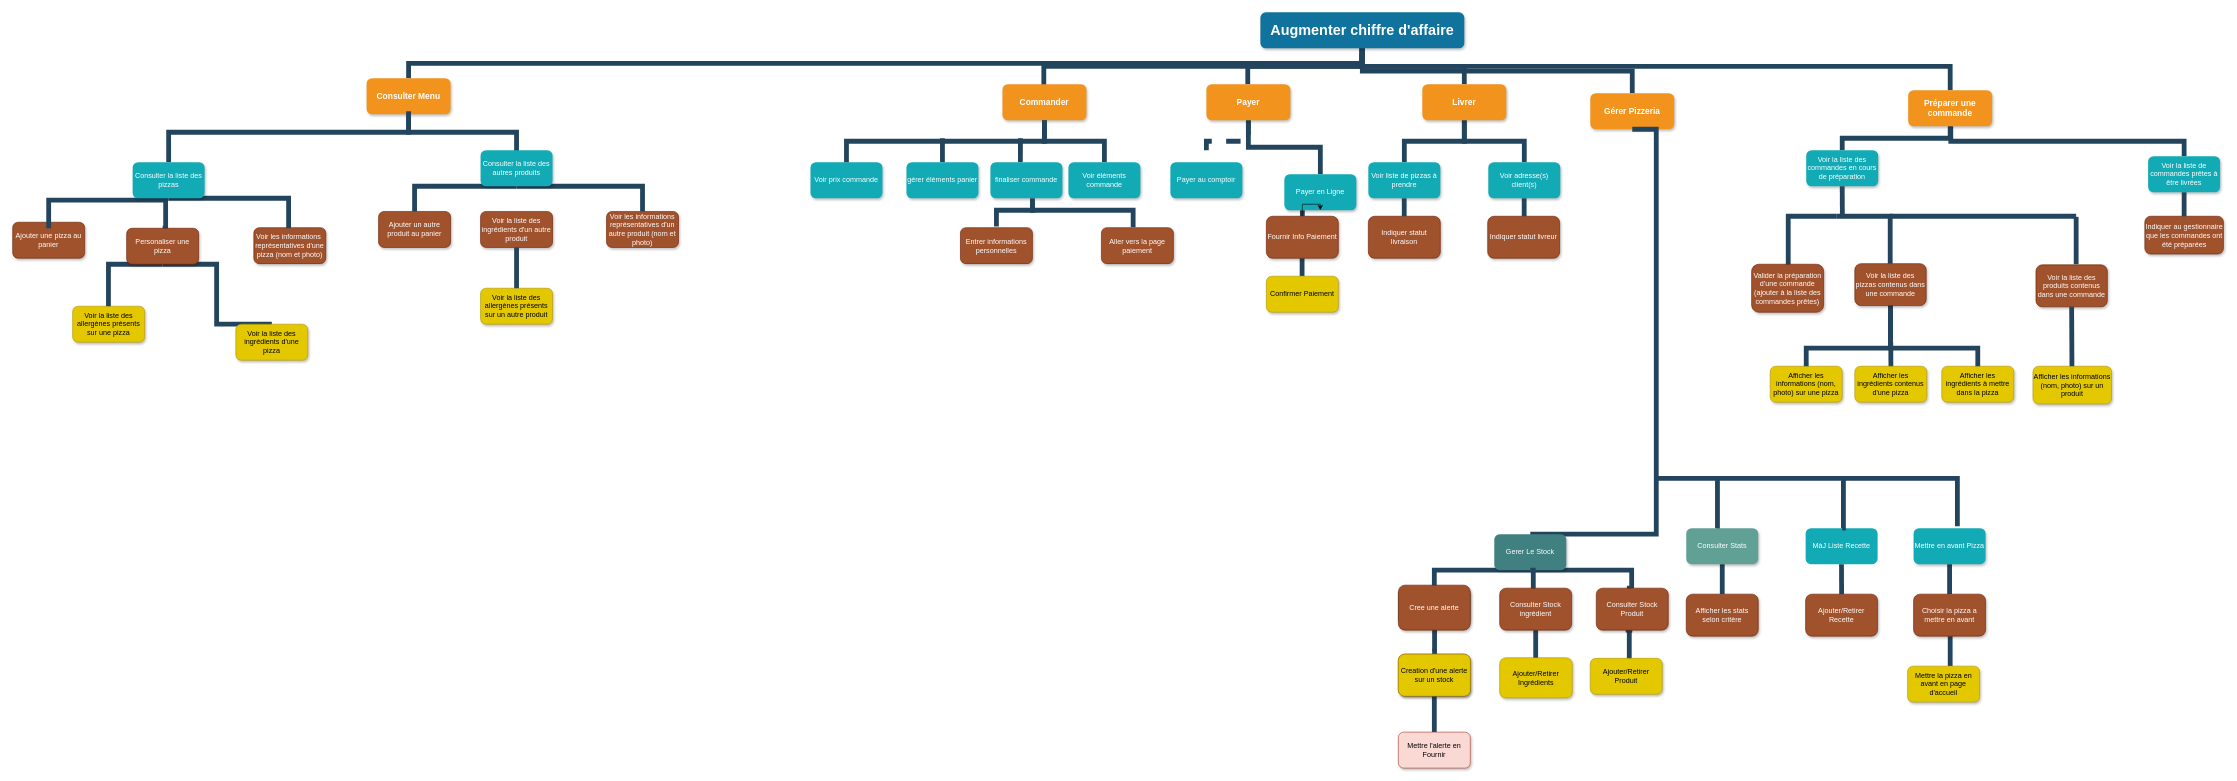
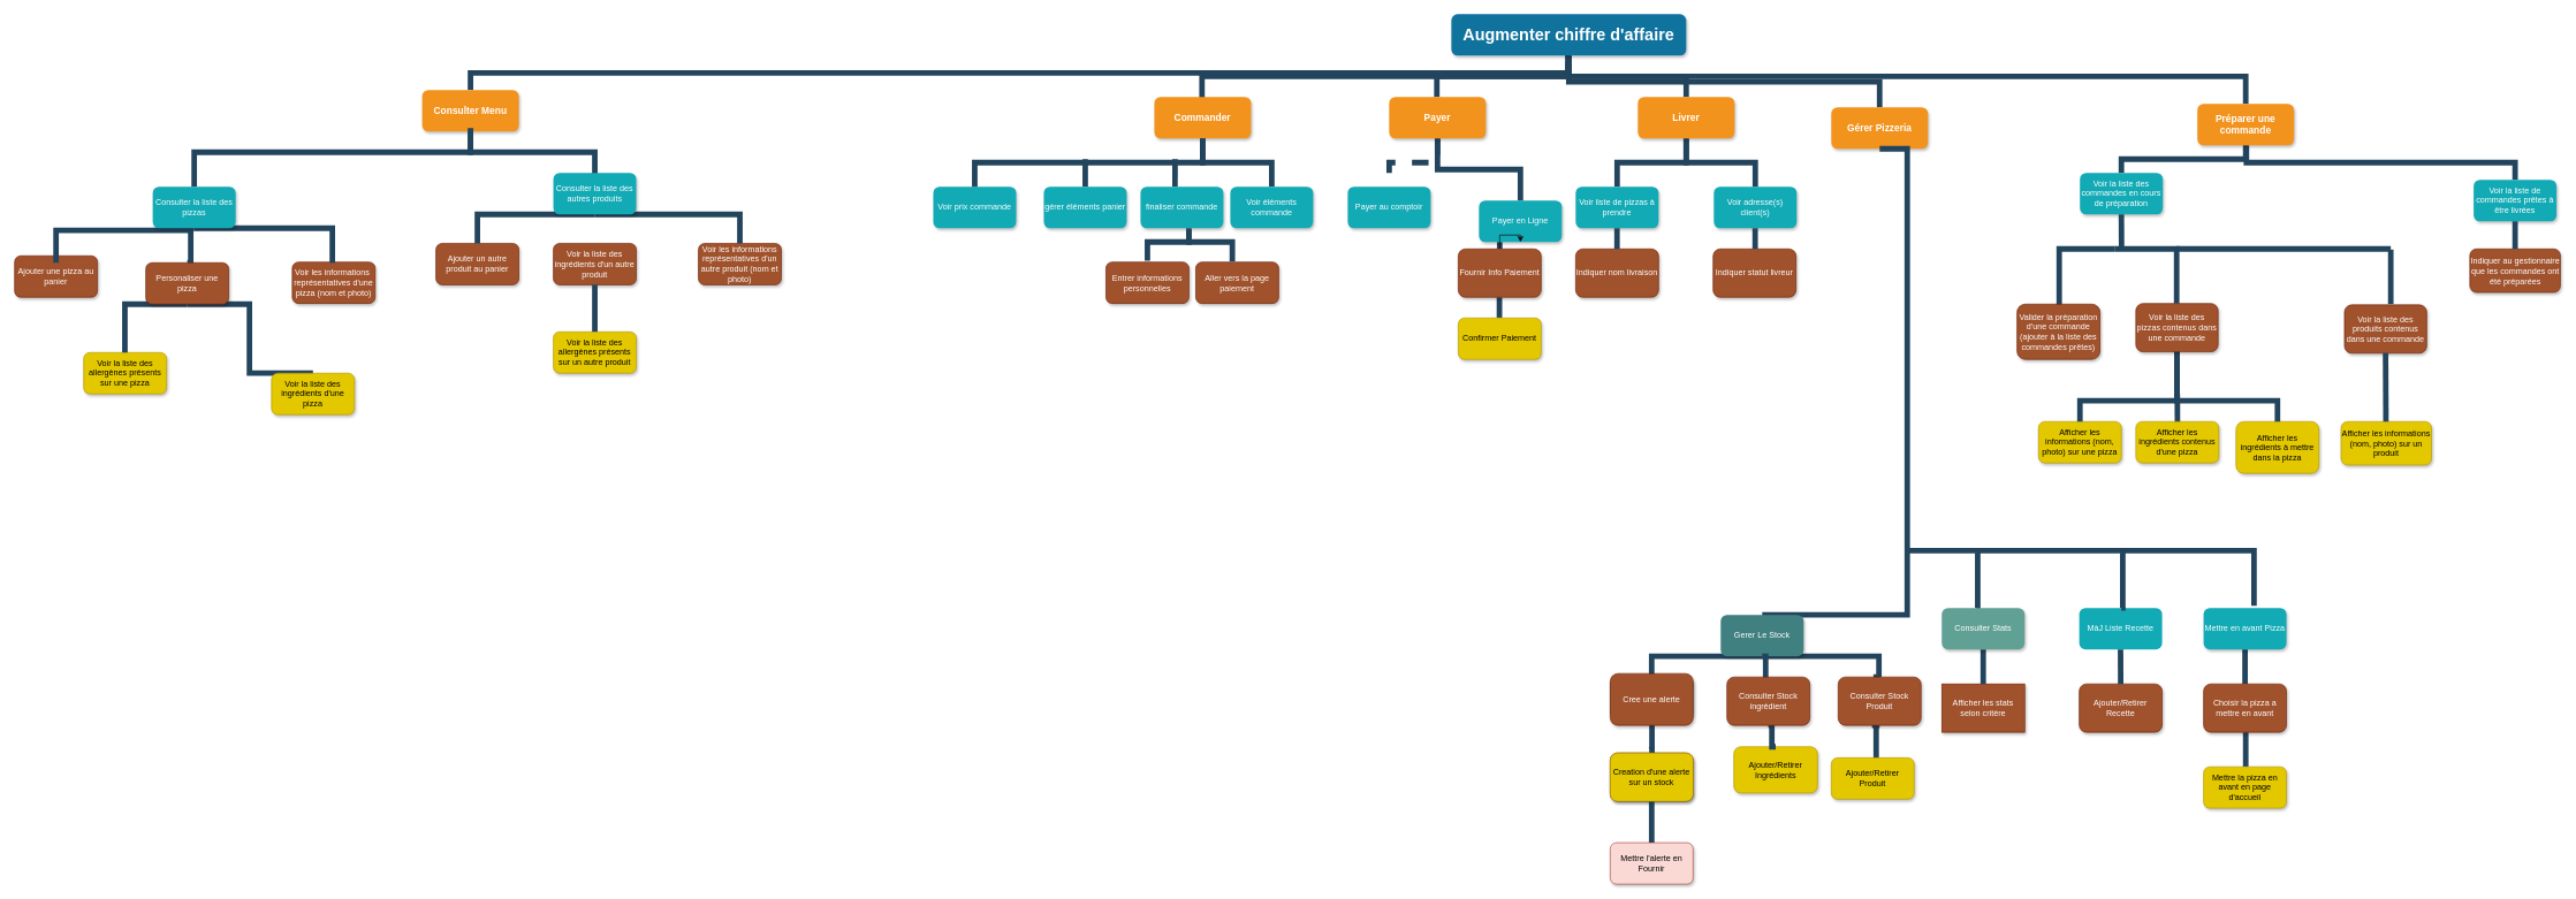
- <mxCell id="91" value="Indiquer statut livraison" style="whiteSpace=wrap;rounded=1;fillColor=#a0522d;strokeColor=#6D1F00;shadow=1;fontStyle=0;fontColor=#ffffff;" vertex="1" parent="1"><mxGeometry x="2280" y="360" width="120" height="70" as="geometry" /></mxCell>
+ <mxCell id="91" value="Indiquer nom livraison" style="whiteSpace=wrap;rounded=1;fillColor=#a0522d;strokeColor=#6D1F00;shadow=1;fontStyle=0;fontColor=#ffffff;" vertex="1" parent="1"><mxGeometry x="2280" y="360" width="120" height="70" as="geometry" /></mxCell>
- <mxCell id="46" value="Aller vers la page paiement" style="whiteSpace=wrap;rounded=1;fillColor=#a0522d;strokeColor=#6D1F00;shadow=1;fontColor=#ffffff;fontStyle=0" vertex="1" parent="1"><mxGeometry x="1835" y="379" width="120" height="60" as="geometry" /></mxCell>
+ <mxCell id="46" value="Aller vers la page paiement" style="whiteSpace=wrap;rounded=1;fillColor=#a0522d;strokeColor=#6D1F00;shadow=1;fontColor=#ffffff;fontStyle=0" vertex="1" parent="1"><mxGeometry x="1730" y="379" width="120" height="60" as="geometry" /></mxCell>
- <mxCell id="59" value="Afficher les ingrédients à mettre dans la pizza" style="whiteSpace=wrap;rounded=1;fillColor=#e3c800;strokeColor=#B09500;shadow=1;fontColor=#000000;fontStyle=0" vertex="1" parent="1"><mxGeometry x="3236" y="610" width="120" height="60" as="geometry" /></mxCell>
+ <mxCell id="59" value="Afficher les ingrédients à mettre dans la pizza" style="whiteSpace=wrap;rounded=1;fillColor=#e3c800;strokeColor=#B09500;shadow=1;fontColor=#000000;fontStyle=0" vertex="1" parent="1"><mxGeometry x="3236" y="610" width="120" height="75" as="geometry" /></mxCell>
- <mxCell id="38" value="Afficher les stats selon critère" style="whiteSpace=wrap;rounded=1;fillColor=#a0522d;strokeColor=#6D1F00;shadow=1;fontStyle=0;fontColor=#ffffff;" vertex="1" parent="1"><mxGeometry x="2810" y="990" width="120" height="70" as="geometry" /></mxCell>
+ <mxCell id="38" value="Afficher les stats selon critère" style="whiteSpace=wrap;fillColor=#a0522d;strokeColor=#6D1F00;shadow=1;fontStyle=0;fontColor=#ffffff;rounded=0;" vertex="1" parent="1"><mxGeometry x="2810" y="990" width="120" height="70" as="geometry" /></mxCell>
- <mxCell id="97" value="Ajouter/Retirer Ingrédients" style="whiteSpace=wrap;rounded=1;fillColor=#e3c800;strokeColor=#B09500;shadow=1;fontColor=#000000;fontStyle=0" vertex="1" parent="1"><mxGeometry x="2499" y="1096" width="121" height="67" as="geometry" /></mxCell>
+ <mxCell id="97" value="Ajouter/Retirer Ingrédients" style="whiteSpace=wrap;rounded=1;fillColor=#e3c800;strokeColor=#B09500;shadow=1;fontColor=#000000;fontStyle=0" vertex="1" parent="1"><mxGeometry x="2509" y="1081" width="121" height="67" as="geometry" /></mxCell>
- <mxCell id="86" value="Mettre la pizza en avant en page d'accueil" style="whiteSpace=wrap;rounded=1;fillColor=#e3c800;strokeColor=#B09500;shadow=1;fontColor=#000000;fontStyle=0" vertex="1" parent="1"><mxGeometry x="3179" y="1110" width="120" height="60" as="geometry" /></mxCell>
+ <mxCell id="86" value="Mettre la pizza en avant en page d'accueil" style="whiteSpace=wrap;rounded=1;fillColor=#e3c800;strokeColor=#B09500;shadow=1;fontColor=#000000;fontStyle=0" vertex="1" parent="1"><mxGeometry x="3189" y="1110" width="120" height="60" as="geometry" /></mxCell>
